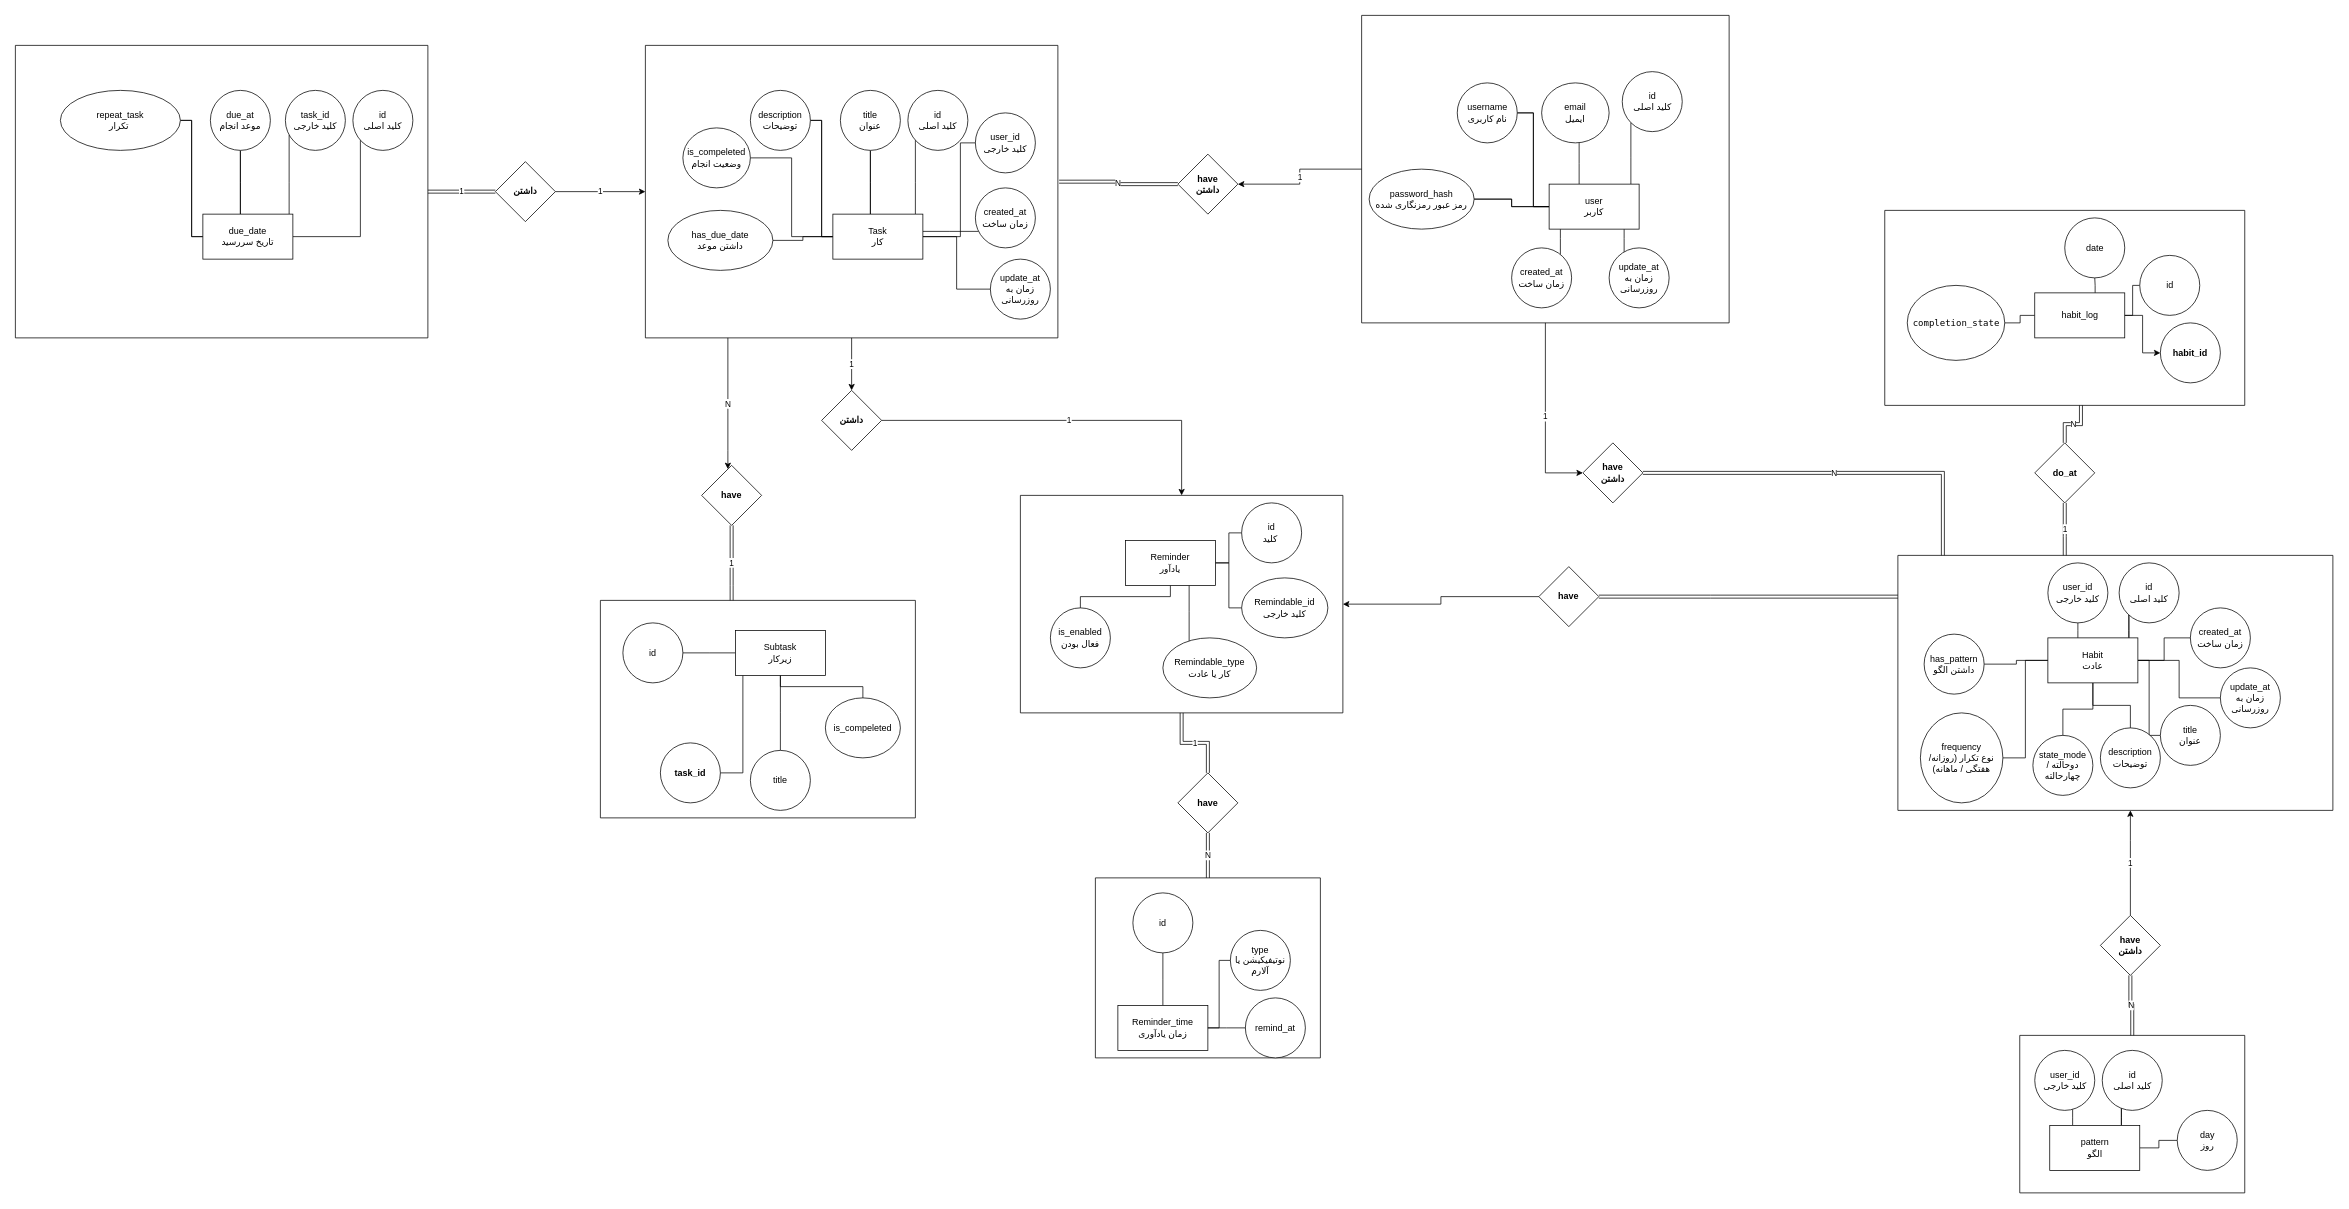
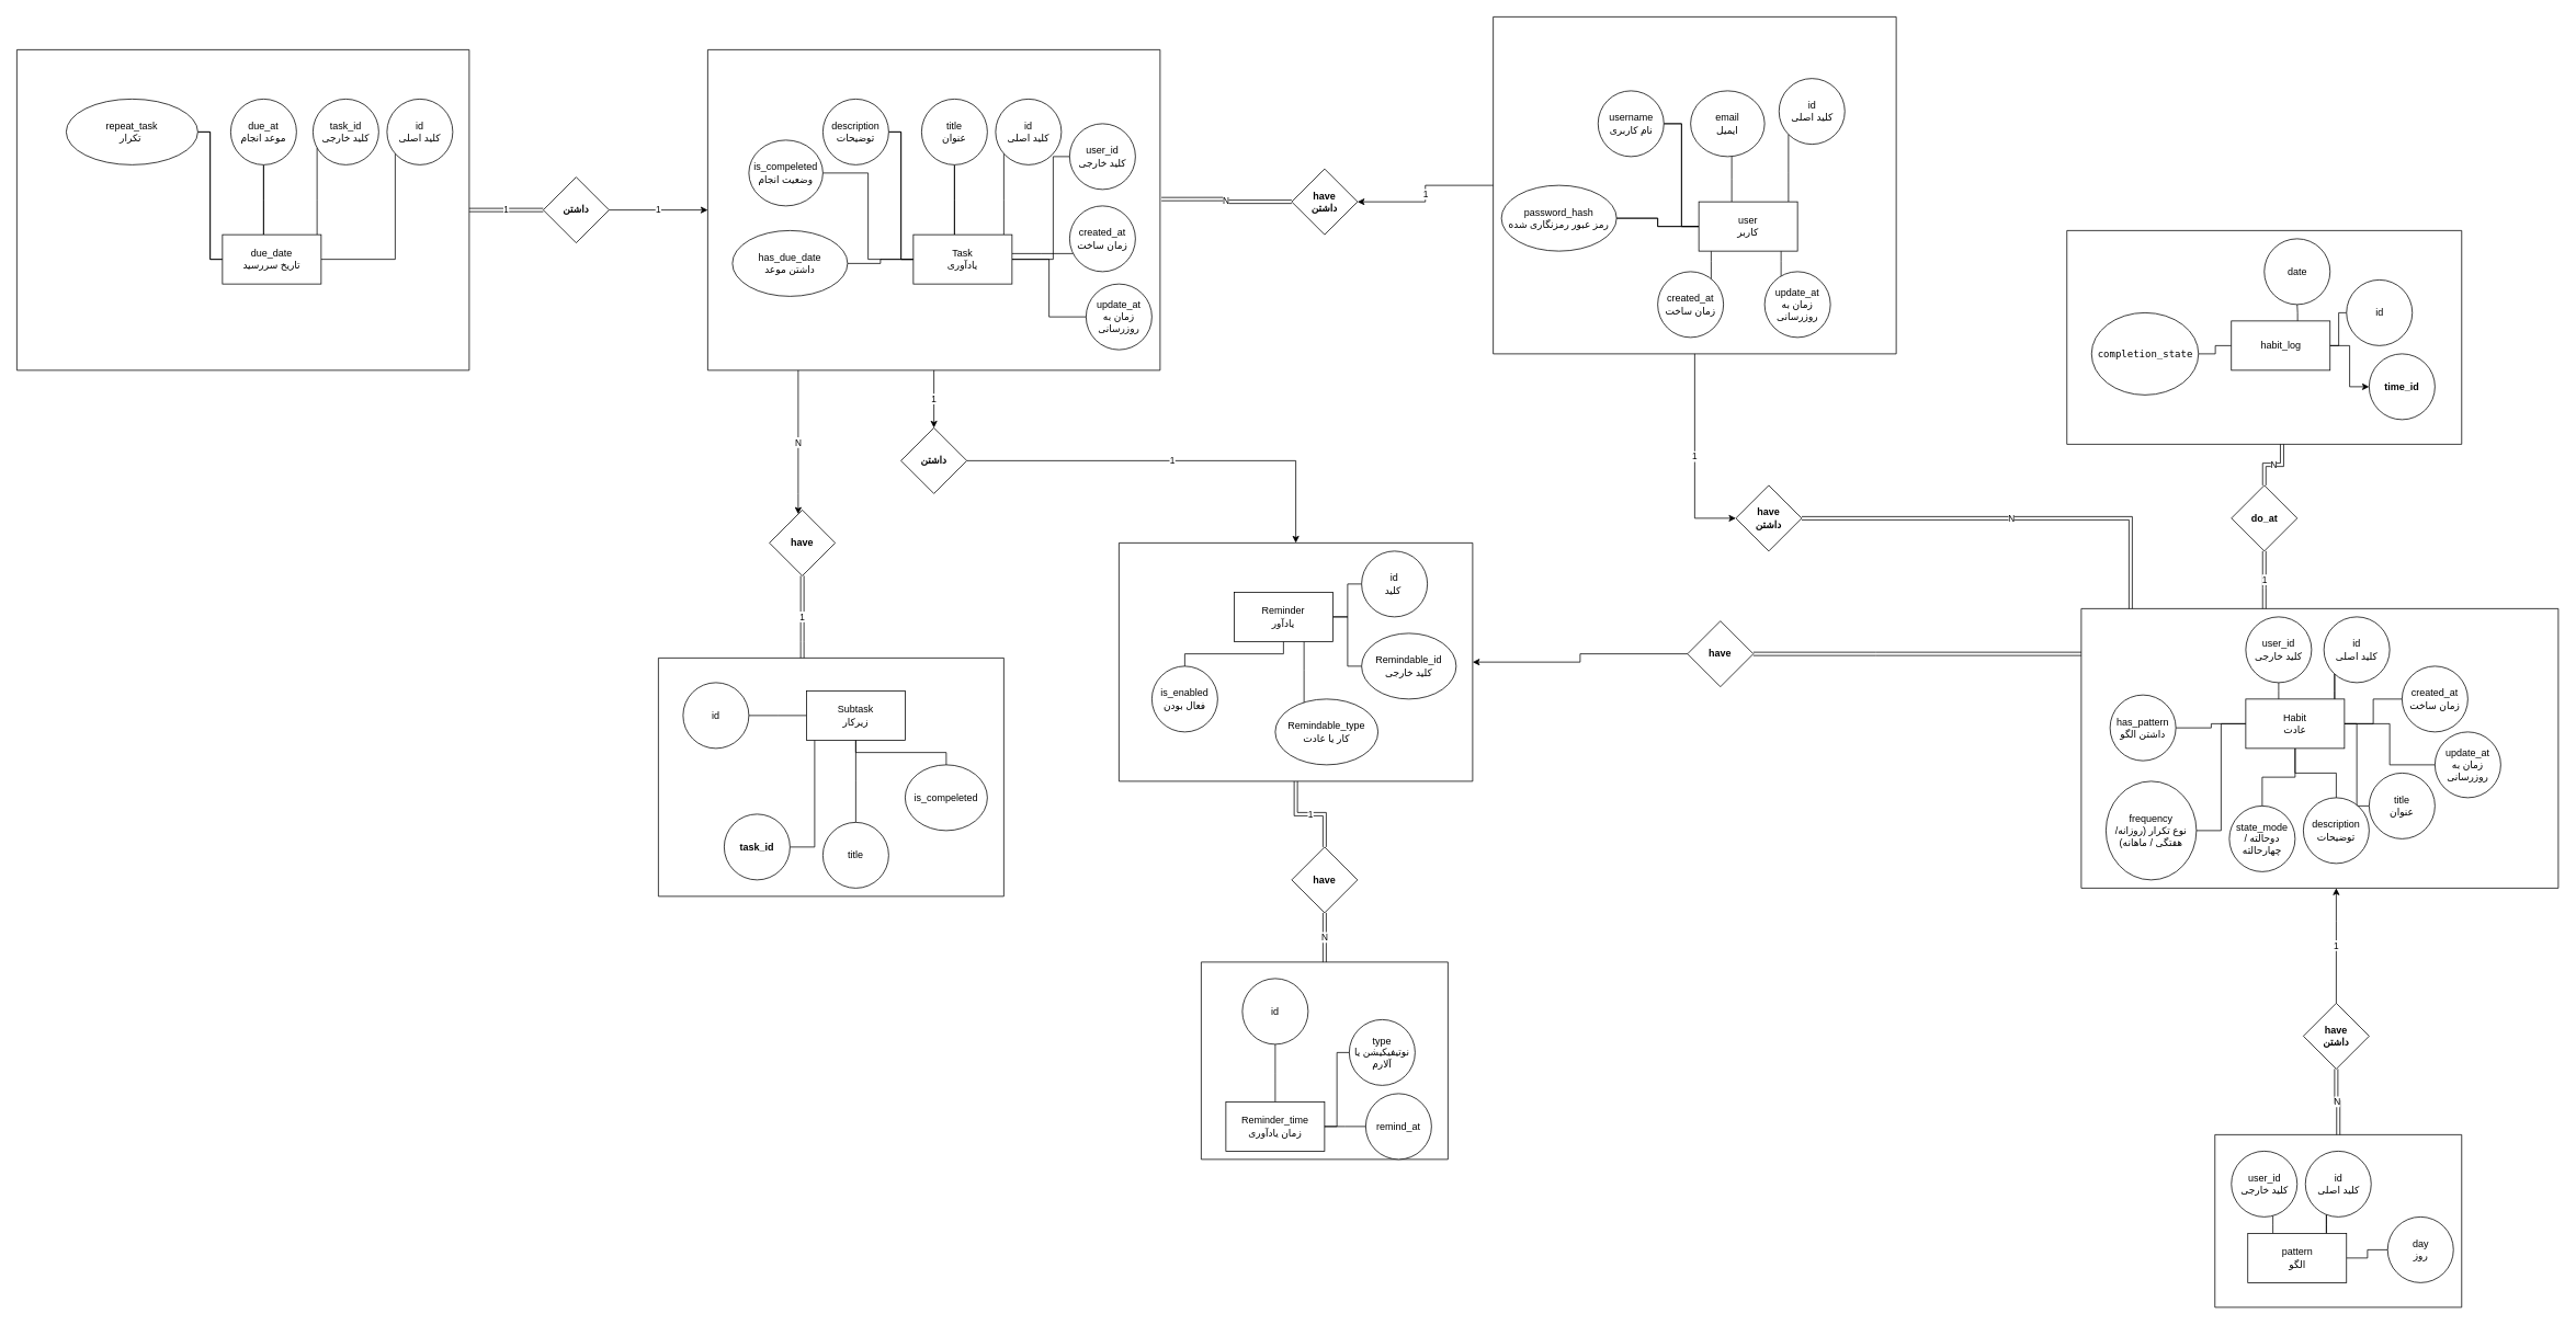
- <mxCell id="15" value="Task&lt;div&gt;کار&lt;/div&gt;" style="whiteSpace=wrap;html=1;align=center;treeFolding=1;treeMoving=1;newEdgeStyle={&quot;edgeStyle&quot;:&quot;elbowEdgeStyle&quot;,&quot;startArrow&quot;:&quot;none&quot;,&quot;endArrow&quot;:&quot;none&quot;};" parent="4" vertex="1"><mxGeometry x="250" y="225" width="120" height="60" as="geometry" /></mxCell>
+ <mxCell id="15" value="Task&lt;div&gt;یادآوری&lt;/div&gt;" style="whiteSpace=wrap;html=1;align=center;treeFolding=1;treeMoving=1;newEdgeStyle={&quot;edgeStyle&quot;:&quot;elbowEdgeStyle&quot;,&quot;startArrow&quot;:&quot;none&quot;,&quot;endArrow&quot;:&quot;none&quot;};" parent="4" vertex="1"><mxGeometry x="250" y="225" width="120" height="60" as="geometry" /></mxCell>
- <mxCell id="107" value="habit_id" style="ellipse;whiteSpace=wrap;html=1;fontStyle=1;startSize=0;" parent="99" vertex="1"><mxGeometry x="367.5" y="150" width="80" height="80" as="geometry" /></mxCell>
+ <mxCell id="107" value="time_id" style="ellipse;whiteSpace=wrap;html=1;fontStyle=1;startSize=0;" parent="99" vertex="1"><mxGeometry x="367.5" y="150" width="80" height="80" as="geometry" /></mxCell>
